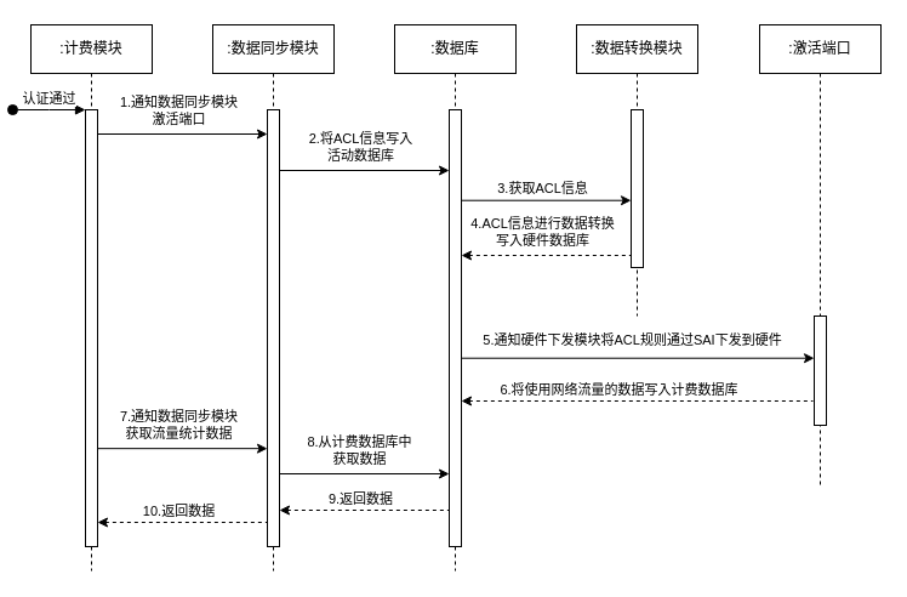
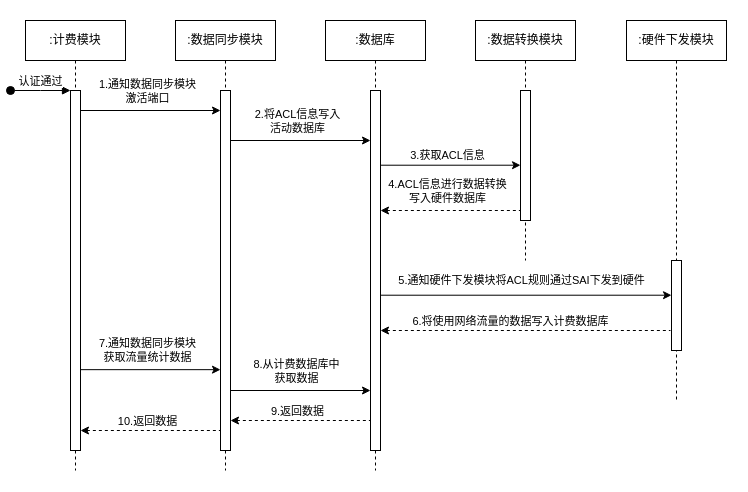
- <mxCell id="11" value=":激活端口" style="shape=umlLifeline;perimeter=lifelinePerimeter;whiteSpace=wrap;html=1;container=0;dropTarget=0;collapsible=0;recursiveResize=0;outlineConnect=0;portConstraint=eastwest;newEdgeStyle={&quot;edgeStyle&quot;:&quot;elbowEdgeStyle&quot;,&quot;elbow&quot;:&quot;vertical&quot;,&quot;curved&quot;:0,&quot;rounded&quot;:0};" parent="1" vertex="1"><mxGeometry x="621" y="20" width="100" height="380" as="geometry" /></mxCell>
+ <mxCell id="11" value=":硬件下发模块" style="shape=umlLifeline;perimeter=lifelinePerimeter;whiteSpace=wrap;html=1;container=0;dropTarget=0;collapsible=0;recursiveResize=0;outlineConnect=0;portConstraint=eastwest;newEdgeStyle={&quot;edgeStyle&quot;:&quot;elbowEdgeStyle&quot;,&quot;elbow&quot;:&quot;vertical&quot;,&quot;curved&quot;:0,&quot;rounded&quot;:0};" parent="1" vertex="1"><mxGeometry x="621" y="20" width="100" height="380" as="geometry" /></mxCell>
